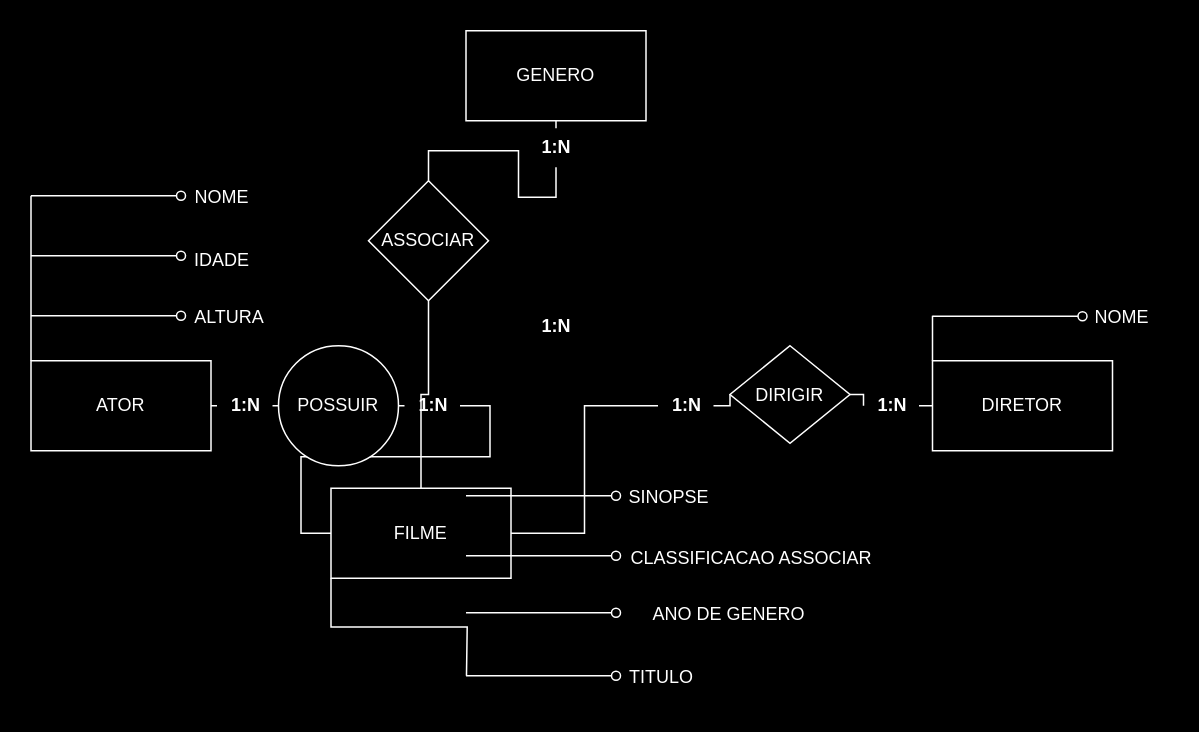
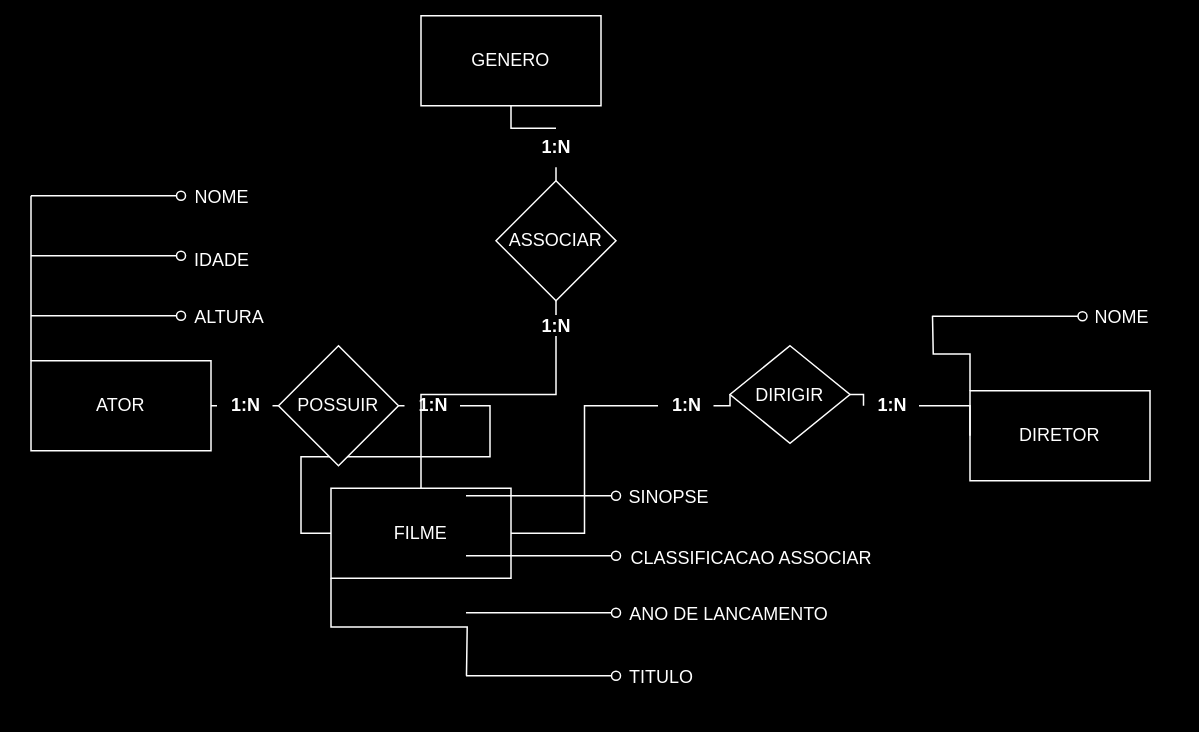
- <mxCell id="11" value="GENERO" style="whiteSpace=wrap;html=1;rounded=0;strokeColor=#FFFFFF;fontFamily=Helvetica;fontSize=12;fontColor=#FFFFFF;fillColor=#000000;" vertex="1" parent="1"><mxGeometry x="310" y="20" width="120" height="60" as="geometry" /></mxCell>
+ <mxCell id="11" value="GENERO" style="whiteSpace=wrap;html=1;rounded=0;strokeColor=#FFFFFF;fontFamily=Helvetica;fontSize=12;fontColor=#FFFFFF;fillColor=#000000;" vertex="1" parent="1"><mxGeometry x="280" y="10" width="120" height="60" as="geometry" /></mxCell>
- <mxCell id="17" value="ASSOCIAR" style="rhombus;whiteSpace=wrap;html=1;rounded=0;strokeColor=#FFFFFF;fontFamily=Helvetica;fontSize=12;fontColor=#FFFFFF;fillColor=#000000;" vertex="1" parent="1"><mxGeometry x="245" y="120" width="80" height="80" as="geometry" /></mxCell>
+ <mxCell id="17" value="ASSOCIAR" style="rhombus;whiteSpace=wrap;html=1;rounded=0;strokeColor=#FFFFFF;fontFamily=Helvetica;fontSize=12;fontColor=#FFFFFF;fillColor=#000000;" vertex="1" parent="1"><mxGeometry x="330" y="120" width="80" height="80" as="geometry" /></mxCell>
- <mxCell id="13" value="POSSUIR" style="ellipse;whiteSpace=wrap;html=1;strokeColor=#FFFFFF;fontFamily=Helvetica;fontSize=12;fontColor=#FFFFFF;fillColor=#000000;" vertex="1" parent="1"><mxGeometry x="185" y="230" width="80" height="80" as="geometry" /></mxCell>
+ <mxCell id="13" value="POSSUIR" style="rhombus;whiteSpace=wrap;html=1;rounded=0;strokeColor=#FFFFFF;fontFamily=Helvetica;fontSize=12;fontColor=#FFFFFF;fillColor=#000000;" vertex="1" parent="1"><mxGeometry x="185" y="230" width="80" height="80" as="geometry" /></mxCell>
- <mxCell id="10" value="DIRETOR" style="whiteSpace=wrap;html=1;rounded=0;strokeColor=#FFFFFF;fontFamily=Helvetica;fontSize=12;fontColor=#FFFFFF;fillColor=#000000;" vertex="1" parent="1"><mxGeometry x="621" y="240" width="120" height="60" as="geometry" /></mxCell>
+ <mxCell id="10" value="DIRETOR" style="whiteSpace=wrap;html=1;rounded=0;strokeColor=#FFFFFF;fontFamily=Helvetica;fontSize=12;fontColor=#FFFFFF;fillColor=#000000;" vertex="1" parent="1"><mxGeometry x="646" y="260" width="120" height="60" as="geometry" /></mxCell>
- <mxCell id="19" value="ANO DE GENERO" style="text;html=1;align=center;verticalAlign=middle;resizable=0;points=[];autosize=1;strokeColor=none;fillColor=none;fontSize=12;fontFamily=Helvetica;fontColor=#FFFFFF;" vertex="1" parent="1"><mxGeometry x="405" y="394" width="160" height="30" as="geometry" /></mxCell>
+ <mxCell id="19" value="ANO DE LANCAMENTO" style="text;html=1;align=center;verticalAlign=middle;resizable=0;points=[];autosize=1;strokeColor=none;fillColor=none;fontSize=12;fontFamily=Helvetica;fontColor=#FFFFFF;" vertex="1" parent="1"><mxGeometry x="405" y="394" width="160" height="30" as="geometry" /></mxCell>
